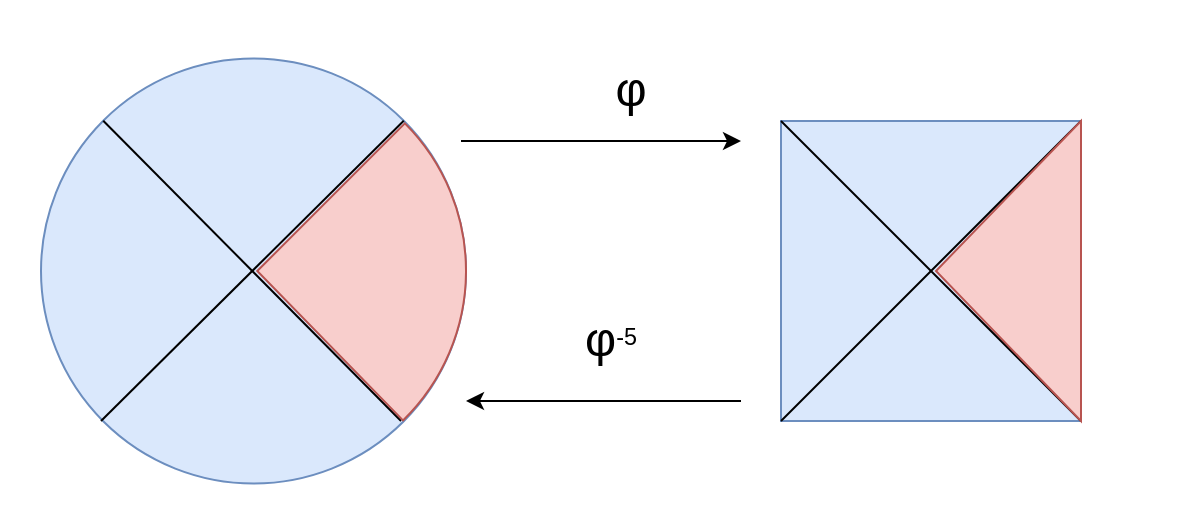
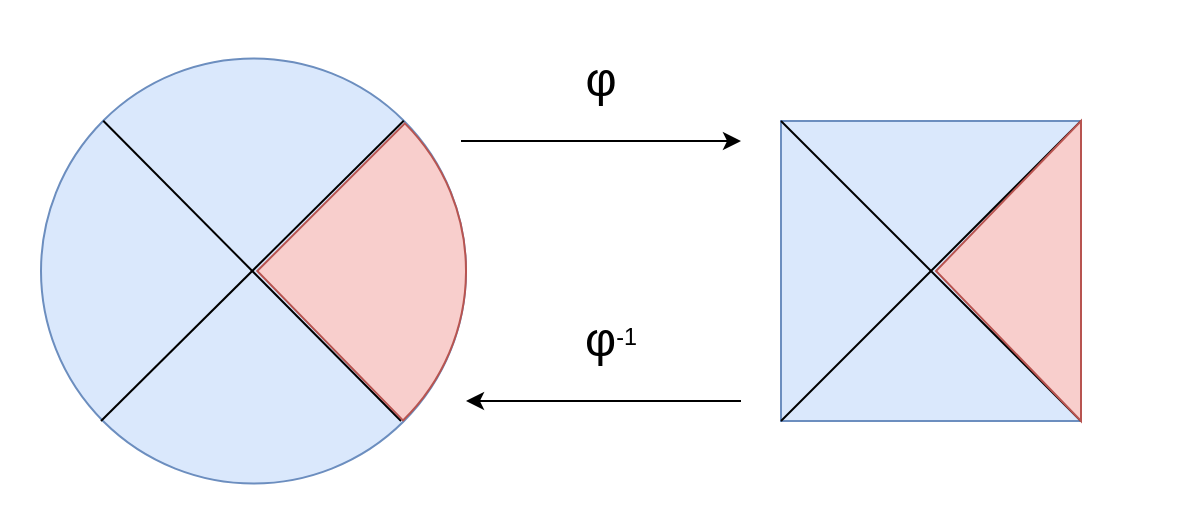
- <mxCell id="10" value="&lt;font data-font-src=&quot;https://www.cssfontstack.com/arial&quot; face=&quot;Arial&quot; style=&quot;font-size: 24px;&quot;&gt;φ&lt;/font&gt;" style="text;html=1;align=center;verticalAlign=middle;resizable=0;points=[];autosize=1;strokeColor=none;fillColor=none;" vertex="1" parent="1"><mxGeometry x="295" y="25" width="40" height="40" as="geometry" /></mxCell>
+ <mxCell id="10" value="&lt;font data-font-src=&quot;https://www.cssfontstack.com/arial&quot; face=&quot;Arial&quot; style=&quot;font-size: 24px;&quot;&gt;φ&lt;/font&gt;" style="text;html=1;align=center;verticalAlign=middle;resizable=0;points=[];autosize=1;strokeColor=none;fillColor=none;" vertex="1" parent="1"><mxGeometry x="280" y="20" width="40" height="40" as="geometry" /></mxCell>
- <mxCell id="13" value="&lt;font data-font-src=&quot;https://www.cssfontstack.com/arial&quot; face=&quot;Arial&quot; style=&quot;font-size: 24px;&quot;&gt;φ&lt;/font&gt;&lt;font style=&quot;font-size: 14px;&quot; data-font-src=&quot;https://www.cssfontstack.com/arial&quot; face=&quot;Arial&quot;&gt;&lt;sup&gt;-5&lt;/sup&gt;&lt;/font&gt;" style="text;html=1;align=center;verticalAlign=middle;resizable=0;points=[];autosize=1;strokeColor=none;fillColor=none;" vertex="1" parent="1"><mxGeometry x="280" y="150" width="50" height="40" as="geometry" /></mxCell>
+ <mxCell id="13" value="&lt;font data-font-src=&quot;https://www.cssfontstack.com/arial&quot; face=&quot;Arial&quot; style=&quot;font-size: 24px;&quot;&gt;φ&lt;/font&gt;&lt;font style=&quot;font-size: 14px;&quot; data-font-src=&quot;https://www.cssfontstack.com/arial&quot; face=&quot;Arial&quot;&gt;&lt;sup&gt;-1&lt;/sup&gt;&lt;/font&gt;" style="text;html=1;align=center;verticalAlign=middle;resizable=0;points=[];autosize=1;strokeColor=none;fillColor=none;" vertex="1" parent="1"><mxGeometry x="280" y="150" width="50" height="40" as="geometry" /></mxCell>
